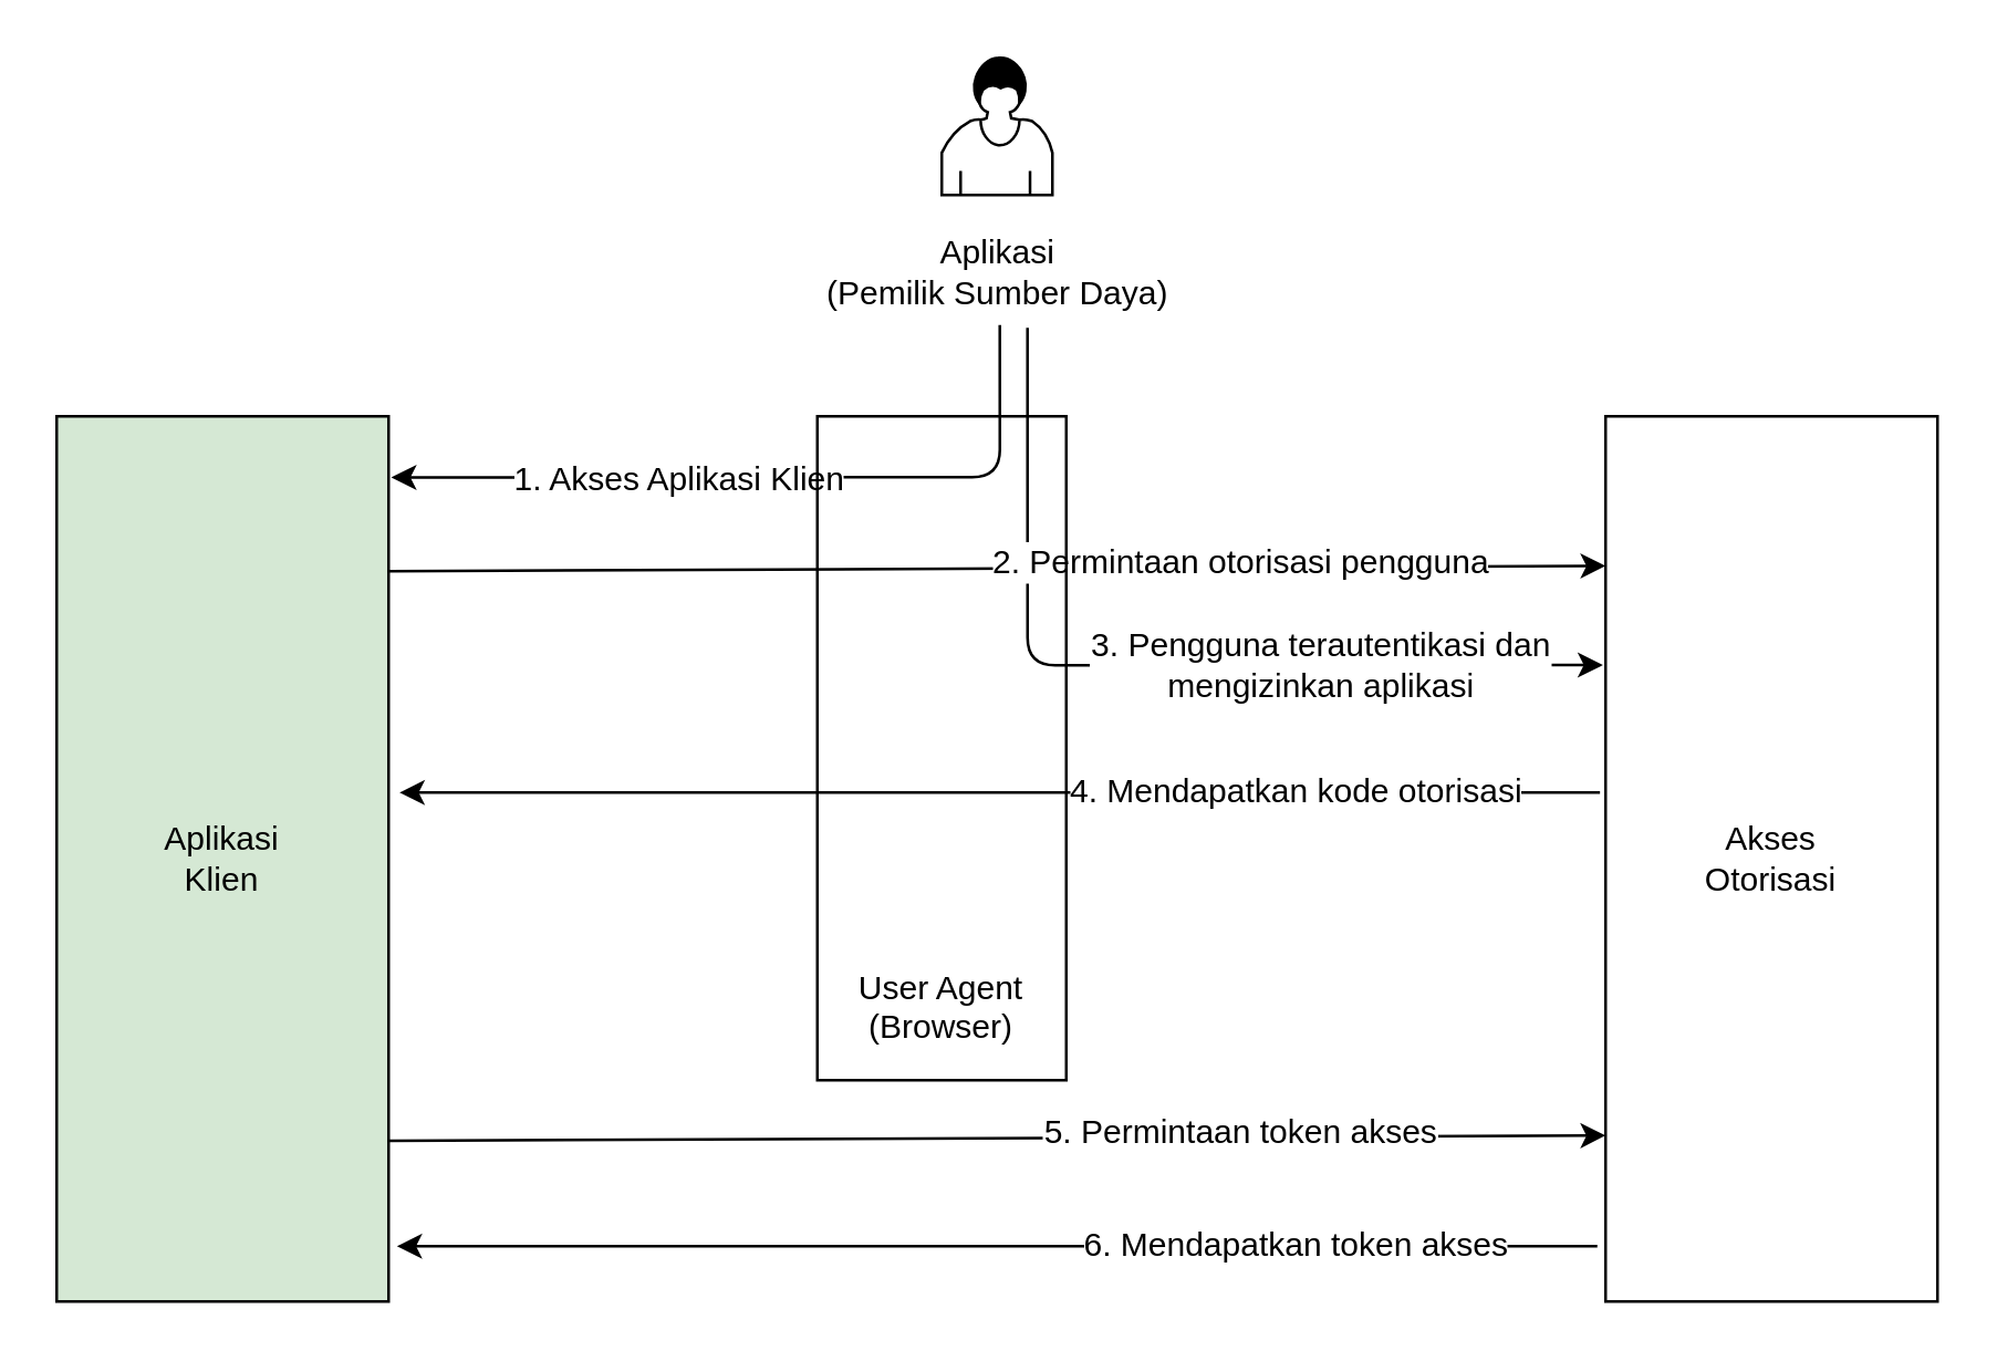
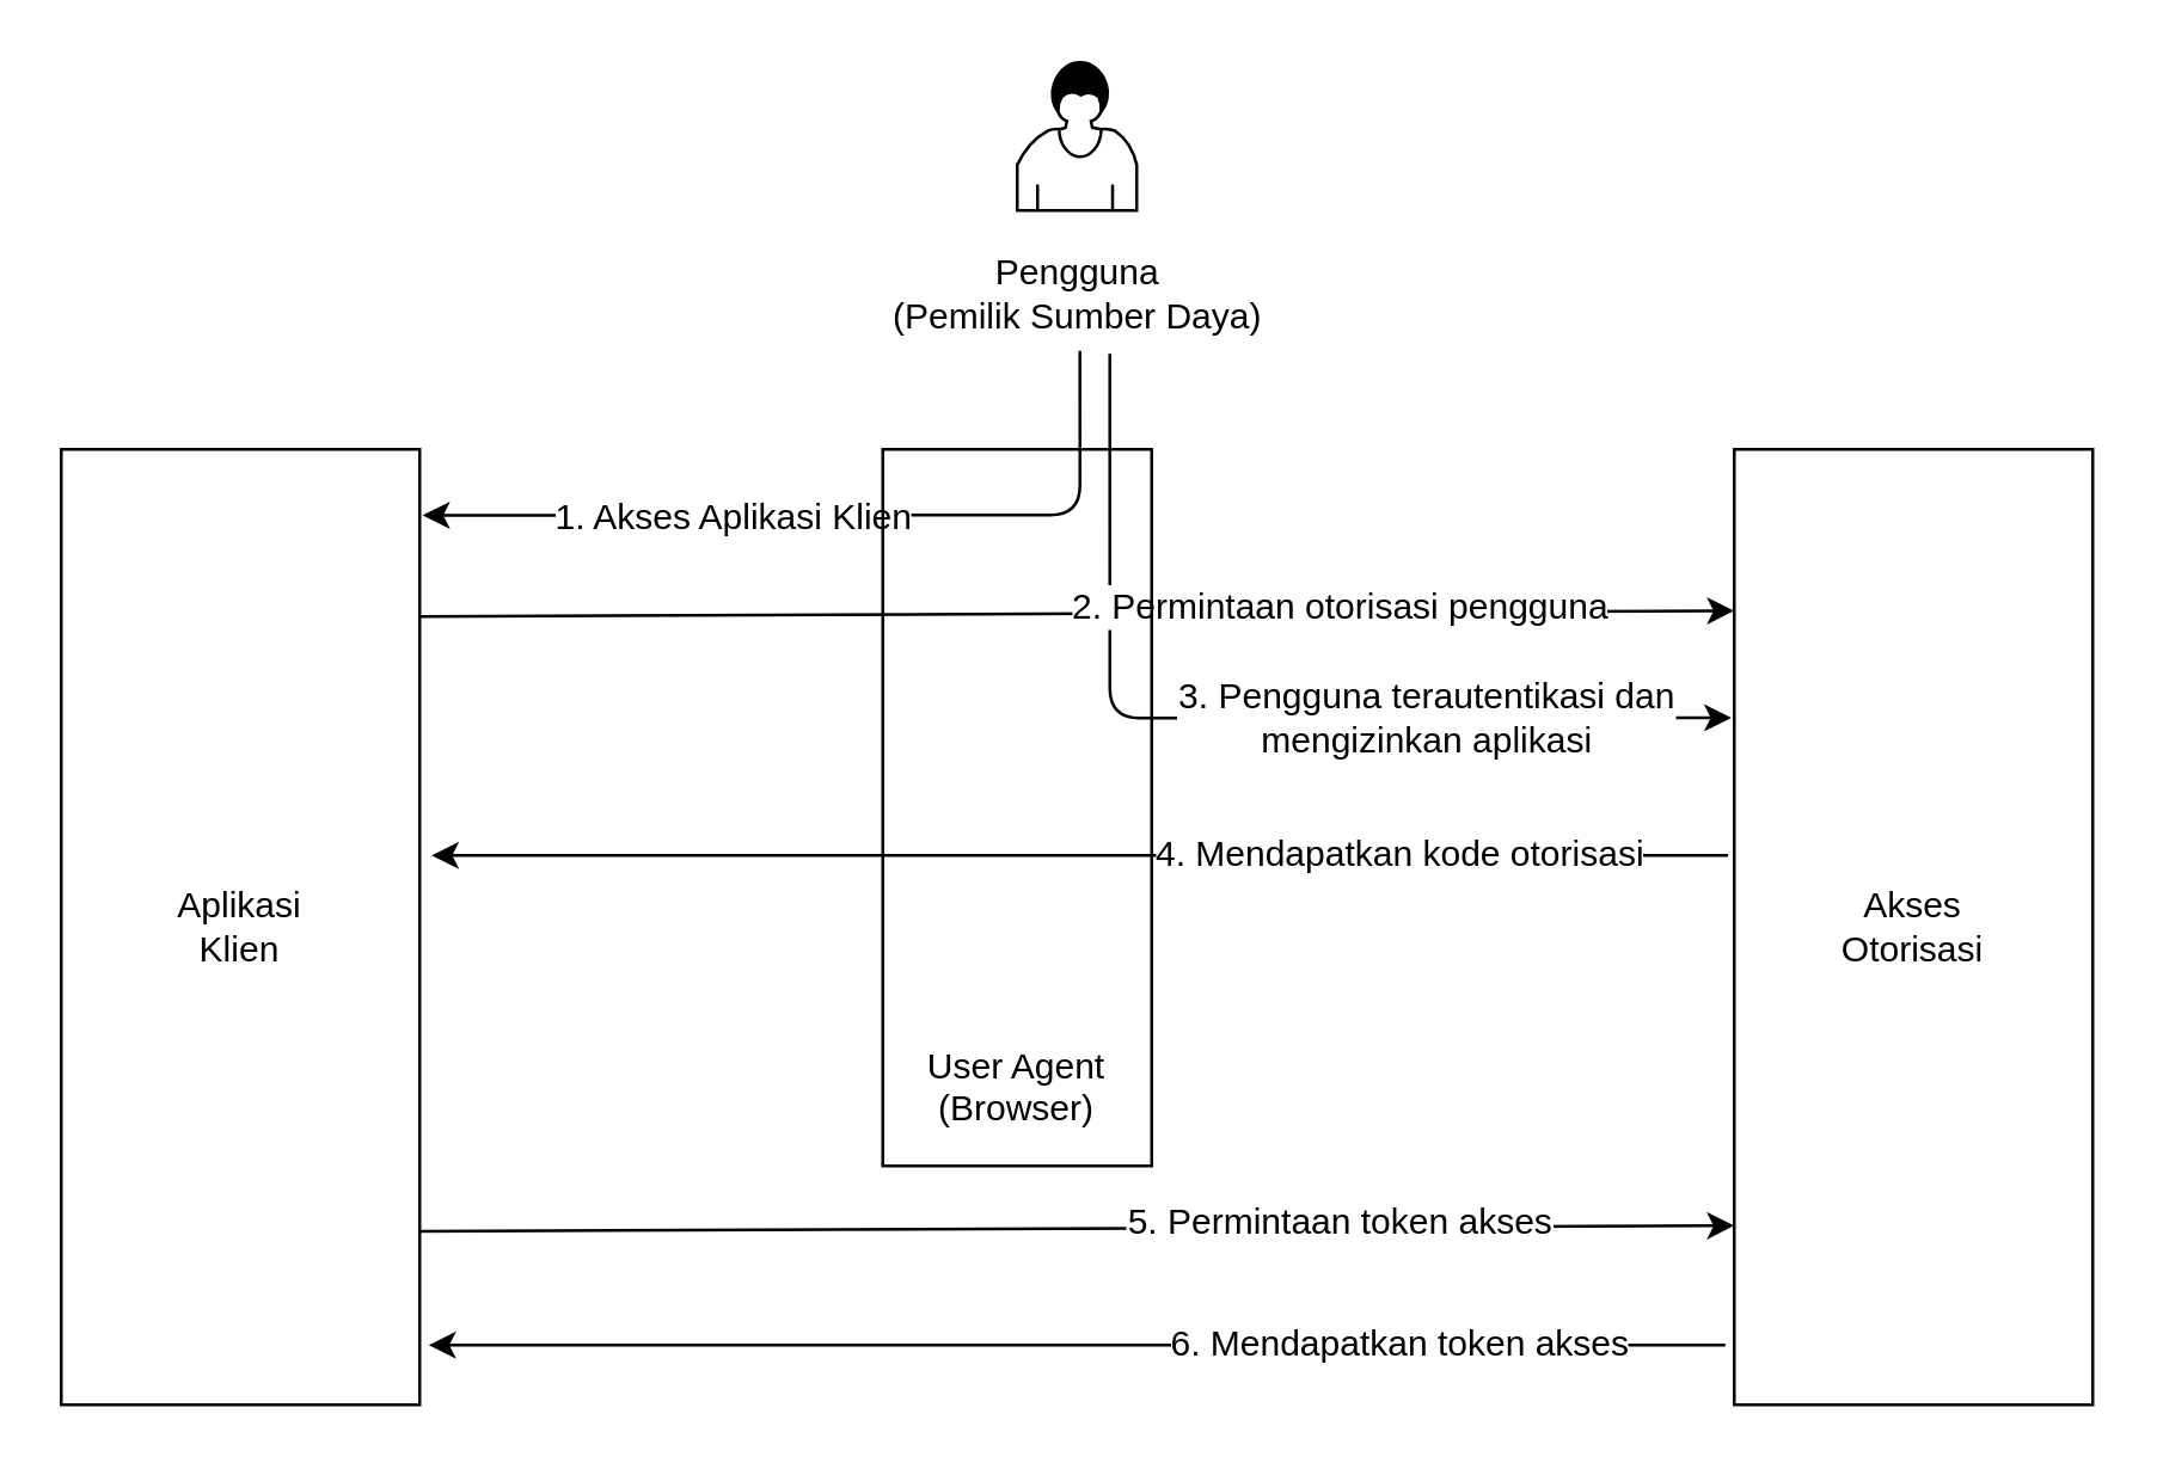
- <mxCell id="3" value="Aplikasi&lt;br&gt;(Pemilik Sumber Daya)" style="text;html=1;align=center;verticalAlign=middle;resizable=0;points=[];autosize=1;" vertex="1" parent="1"><mxGeometry x="290" y="83" width="140" height="30" as="geometry" /></mxCell>
+ <mxCell id="3" value="Pengguna&lt;br&gt;(Pemilik Sumber Daya)" style="text;html=1;align=center;verticalAlign=middle;resizable=0;points=[];autosize=1;" vertex="1" parent="1"><mxGeometry x="290" y="83" width="140" height="30" as="geometry" /></mxCell>
- <mxCell id="4" value="Aplikasi&lt;br&gt;Klien" style="rounded=0;whiteSpace=wrap;html=1;fillColor=#d5e8d4;" vertex="1" parent="1"><mxGeometry x="20" y="150" width="120" height="320" as="geometry" /></mxCell>
+ <mxCell id="4" value="Aplikasi&lt;br&gt;Klien" style="rounded=0;whiteSpace=wrap;html=1;" vertex="1" parent="1"><mxGeometry x="20" y="150" width="120" height="320" as="geometry" /></mxCell>
